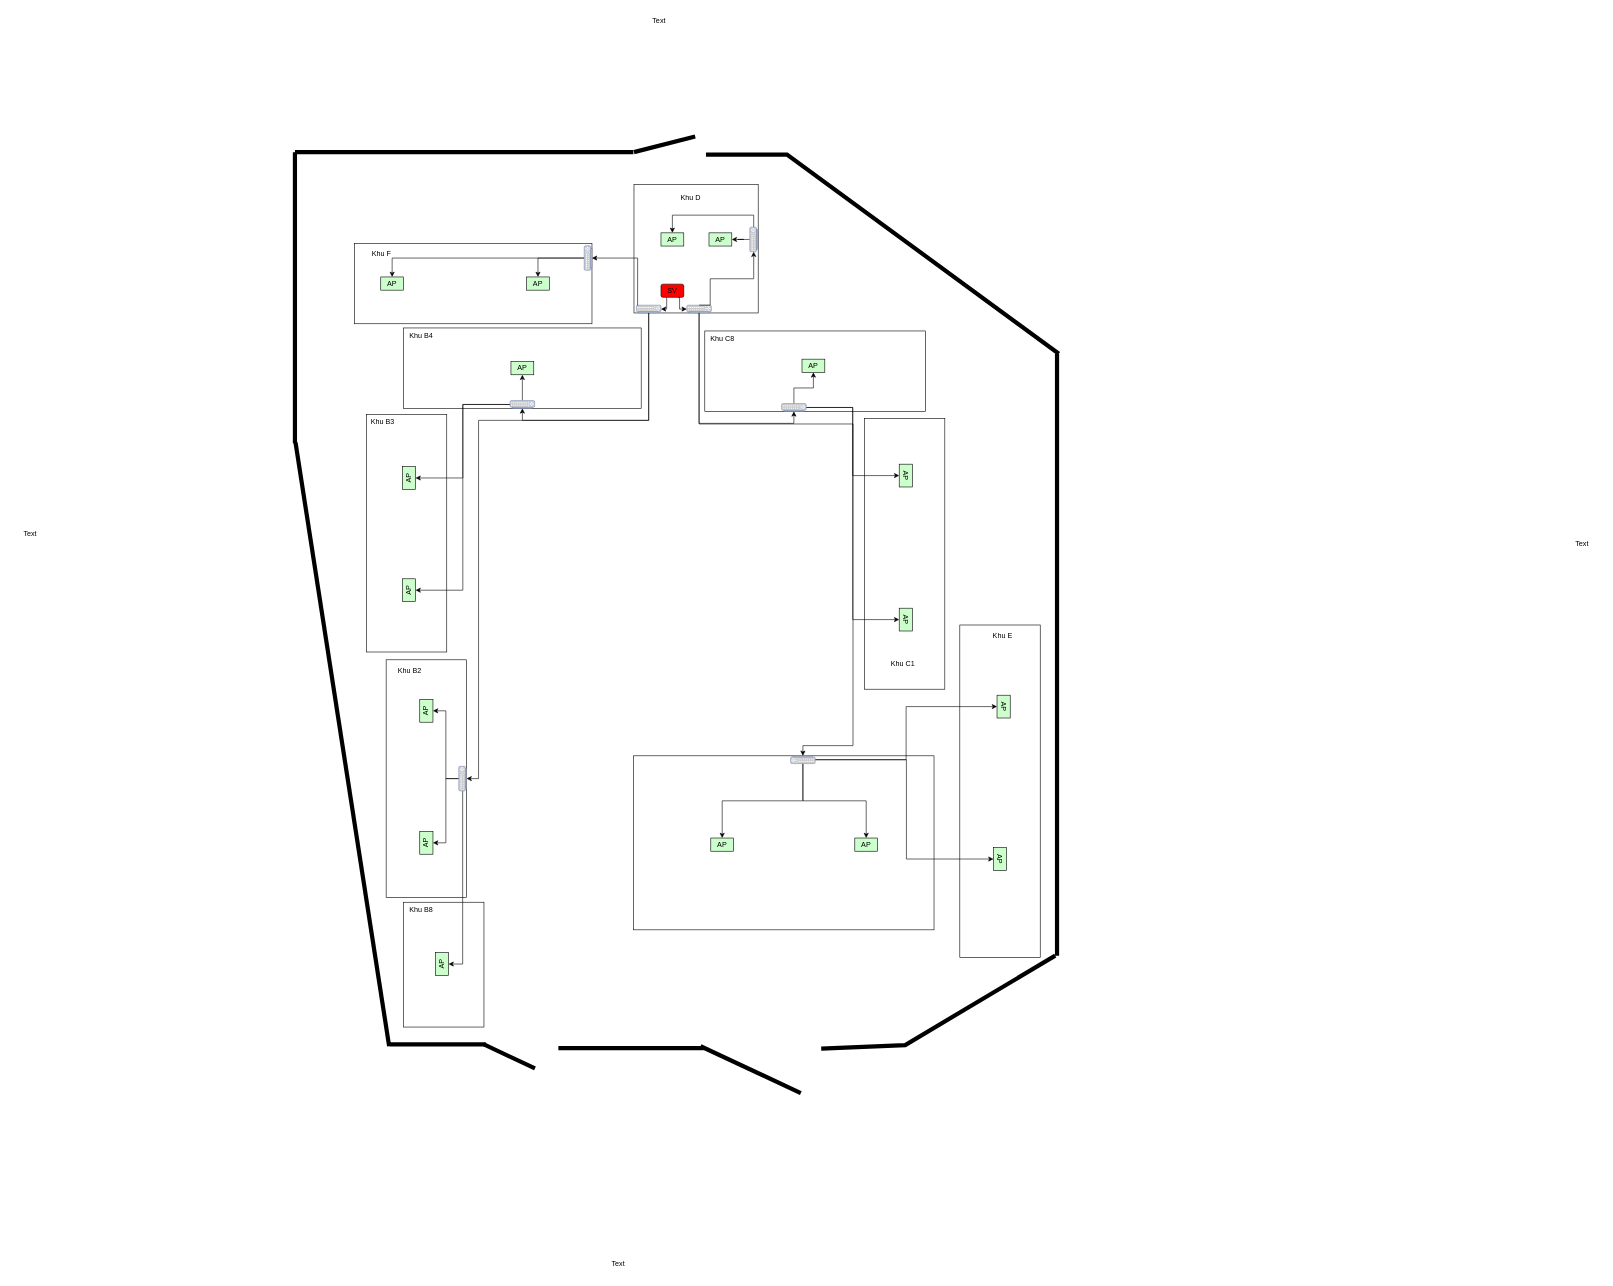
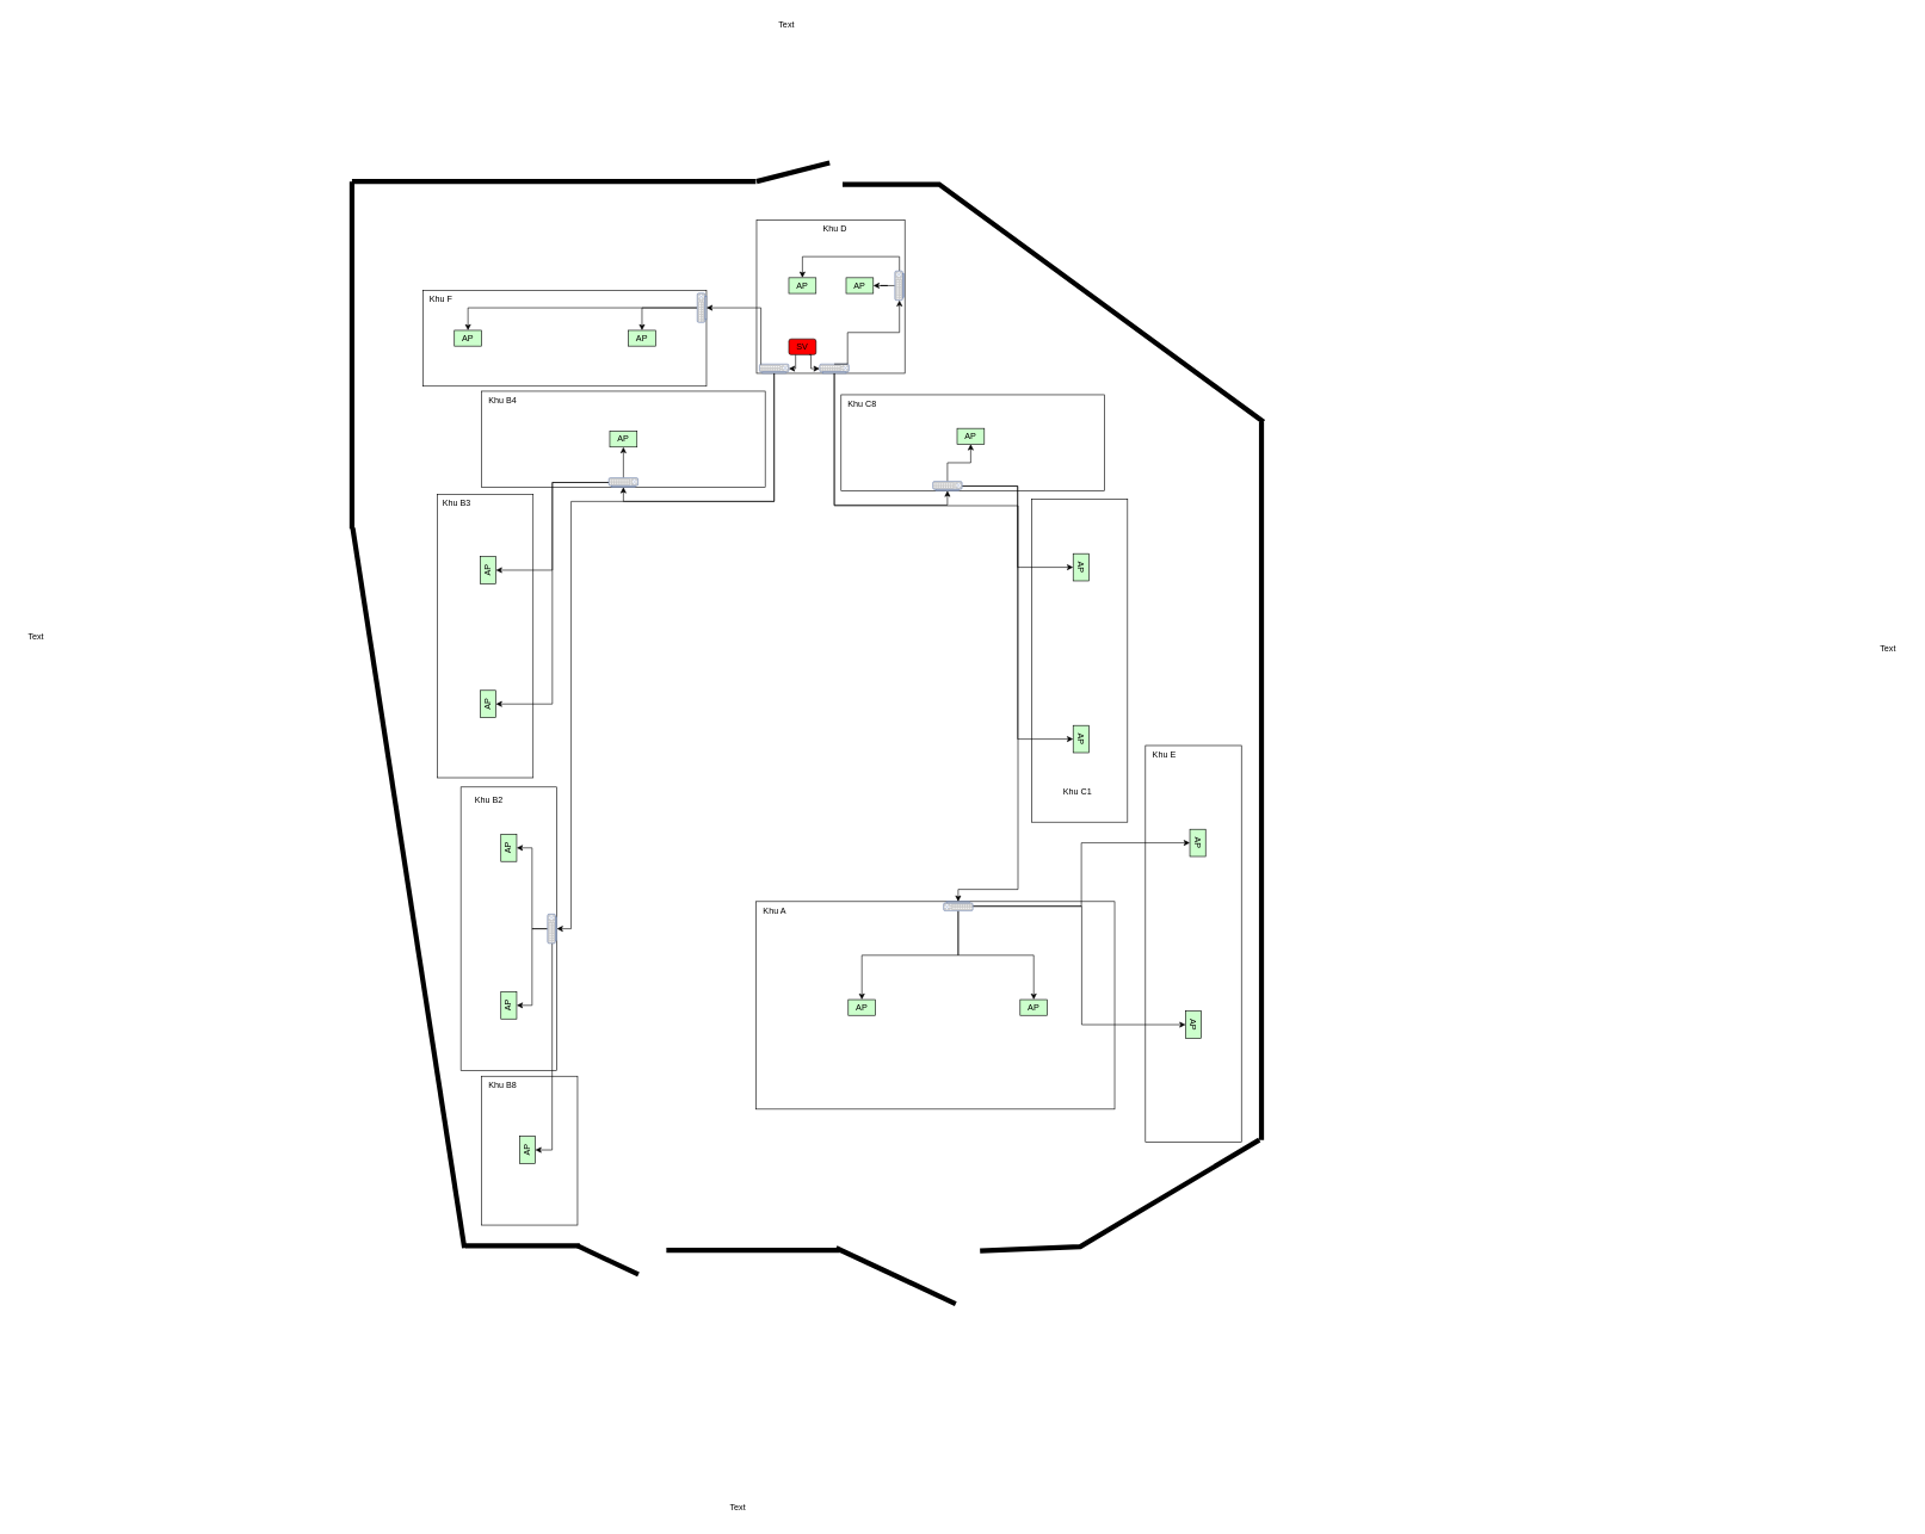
- <mxCell id="23" value="Khu D" style="text;html=1;align=center;verticalAlign=middle;resizable=0;points=[];autosize=1;strokeColor=none;fillColor=none;" parent="1" vertex="1"><mxGeometry x="1124" y="317" width="51" height="26" as="geometry" /></mxCell>
+ <mxCell id="23" value="Khu D" style="text;html=1;align=center;verticalAlign=middle;resizable=0;points=[];autosize=1;strokeColor=none;fillColor=none;" parent="1" vertex="1"><mxGeometry x="1139" y="307" width="51" height="26" as="geometry" /></mxCell>
- <mxCell id="24" value="Khu F" style="text;html=1;align=center;verticalAlign=middle;resizable=0;points=[];autosize=1;strokeColor=none;fillColor=none;" parent="1" vertex="1"><mxGeometry x="610" y="410" width="50" height="26" as="geometry" /></mxCell>
+ <mxCell id="24" value="Khu F" style="text;html=1;align=center;verticalAlign=middle;resizable=0;points=[];autosize=1;strokeColor=none;fillColor=none;" parent="1" vertex="1"><mxGeometry x="590" y="405" width="50" height="26" as="geometry" /></mxCell>
- <mxCell id="31" value="Khu E" style="text;html=1;align=center;verticalAlign=middle;resizable=0;points=[];autosize=1;strokeColor=none;fillColor=none;" parent="1" vertex="1"><mxGeometry x="1644" y="1046" width="51" height="26" as="geometry" /></mxCell>
+ <mxCell id="31" value="Khu E" style="text;html=1;align=center;verticalAlign=middle;resizable=0;points=[];autosize=1;strokeColor=none;fillColor=none;" parent="1" vertex="1"><mxGeometry x="1599" y="1041" width="51" height="26" as="geometry" /></mxCell>
+ <mxCell id="32" value="Khu A" style="text;html=1;align=center;verticalAlign=middle;resizable=0;points=[];autosize=1;strokeColor=none;fillColor=none;" parent="1" vertex="1"><mxGeometry x="1056" y="1259" width="50" height="26" as="geometry" /></mxCell>
